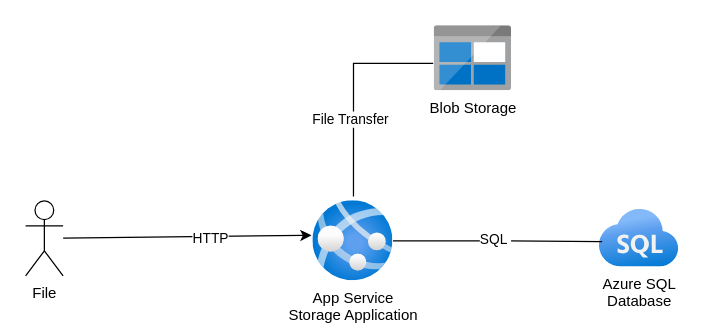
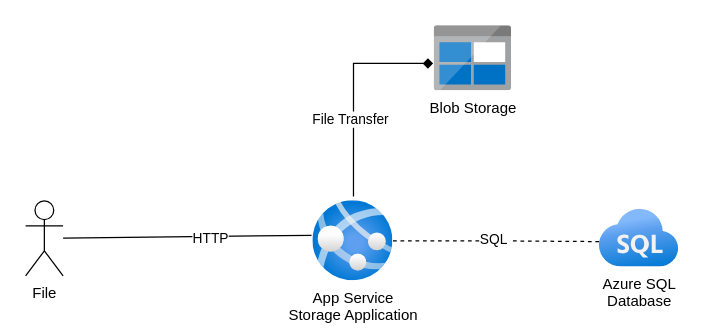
- <mxCell id="5" value="" style="endArrow=none;html=1;rounded=0;entryX=-0.015;entryY=0.577;entryDx=0;entryDy=0;entryPerimeter=0;edgeStyle=orthogonalEdgeStyle;exitX=0.506;exitY=-0.056;exitDx=0;exitDy=0;exitPerimeter=0;" edge="1" parent="1" source="2" target="4"><mxGeometry width="50" height="50" relative="1" as="geometry"><mxPoint x="90" y="90" as="sourcePoint" /><mxPoint x="140" y="40" as="targetPoint" /><Array as="points"><mxPoint x="282" y="50" /></Array></mxGeometry></mxCell>
+ <mxCell id="5" value="" style="endArrow=diamond;html=1;rounded=0;entryX=-0.015;entryY=0.577;entryDx=0;entryDy=0;entryPerimeter=0;edgeStyle=orthogonalEdgeStyle;exitX=0.506;exitY=-0.056;exitDx=0;exitDy=0;exitPerimeter=0;" edge="1" parent="1" source="2" target="4"><mxGeometry width="50" height="50" relative="1" as="geometry"><mxPoint x="90" y="90" as="sourcePoint" /><mxPoint x="140" y="40" as="targetPoint" /><Array as="points"><mxPoint x="282" y="50" /></Array></mxGeometry></mxCell>
- <mxCell id="10" value="" style="endArrow=classic;html=1;rounded=0;entryX=-0.019;entryY=0.431;entryDx=0;entryDy=0;entryPerimeter=0;" edge="1" parent="1" source="9" target="2"><mxGeometry width="50" height="50" relative="1" as="geometry"><mxPoint x="80" y="230" as="sourcePoint" /><mxPoint x="130" y="180" as="targetPoint" /></mxGeometry></mxCell>
+ <mxCell id="10" value="" style="endArrow=none;html=1;rounded=0;entryX=-0.019;entryY=0.431;entryDx=0;entryDy=0;entryPerimeter=0;" edge="1" parent="1" source="9" target="2"><mxGeometry width="50" height="50" relative="1" as="geometry"><mxPoint x="80" y="230" as="sourcePoint" /><mxPoint x="130" y="180" as="targetPoint" /></mxGeometry></mxCell>
- <mxCell id="7" value="" style="endArrow=none;html=1;rounded=0;entryX=0.038;entryY=0.557;entryDx=0;entryDy=0;entryPerimeter=0;edgeStyle=orthogonalEdgeStyle;" edge="1" parent="1" source="2" target="3"><mxGeometry width="50" height="50" relative="1" as="geometry"><mxPoint x="380" y="230" as="sourcePoint" /><mxPoint x="430" y="180" as="targetPoint" /></mxGeometry></mxCell>
+ <mxCell id="7" value="" style="endArrow=none;html=1;rounded=0;entryX=0.038;entryY=0.557;entryDx=0;entryDy=0;entryPerimeter=0;edgeStyle=orthogonalEdgeStyle;dashed=1;" edge="1" parent="1" source="2" target="3"><mxGeometry width="50" height="50" relative="1" as="geometry"><mxPoint x="380" y="230" as="sourcePoint" /><mxPoint x="430" y="180" as="targetPoint" /></mxGeometry></mxCell>
